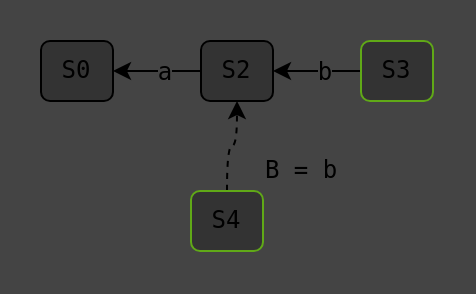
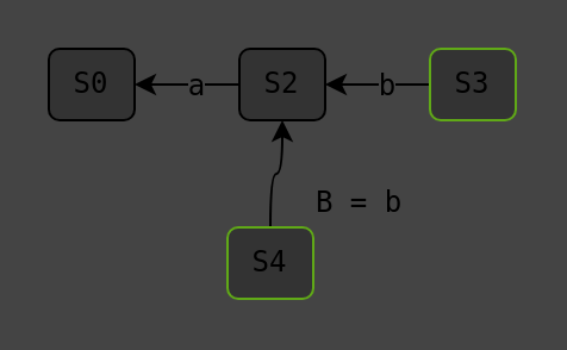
- <mxCell id="9" style="edgeStyle=orthogonalEdgeStyle;rounded=0;orthogonalLoop=1;jettySize=auto;html=1;fontFamily=monospace;fontSize=12;fontColor=default;labelBackgroundColor=#444444;resizable=0;curved=1;dashed=1;" parent="1" source="11" target="5" edge="1"><mxGeometry relative="1" as="geometry" /></mxCell>
+ <mxCell id="9" style="edgeStyle=orthogonalEdgeStyle;rounded=0;orthogonalLoop=1;jettySize=auto;html=1;fontFamily=monospace;fontSize=12;fontColor=default;labelBackgroundColor=#444444;resizable=0;curved=1;" parent="1" source="11" target="5" edge="1"><mxGeometry relative="1" as="geometry" /></mxCell>
